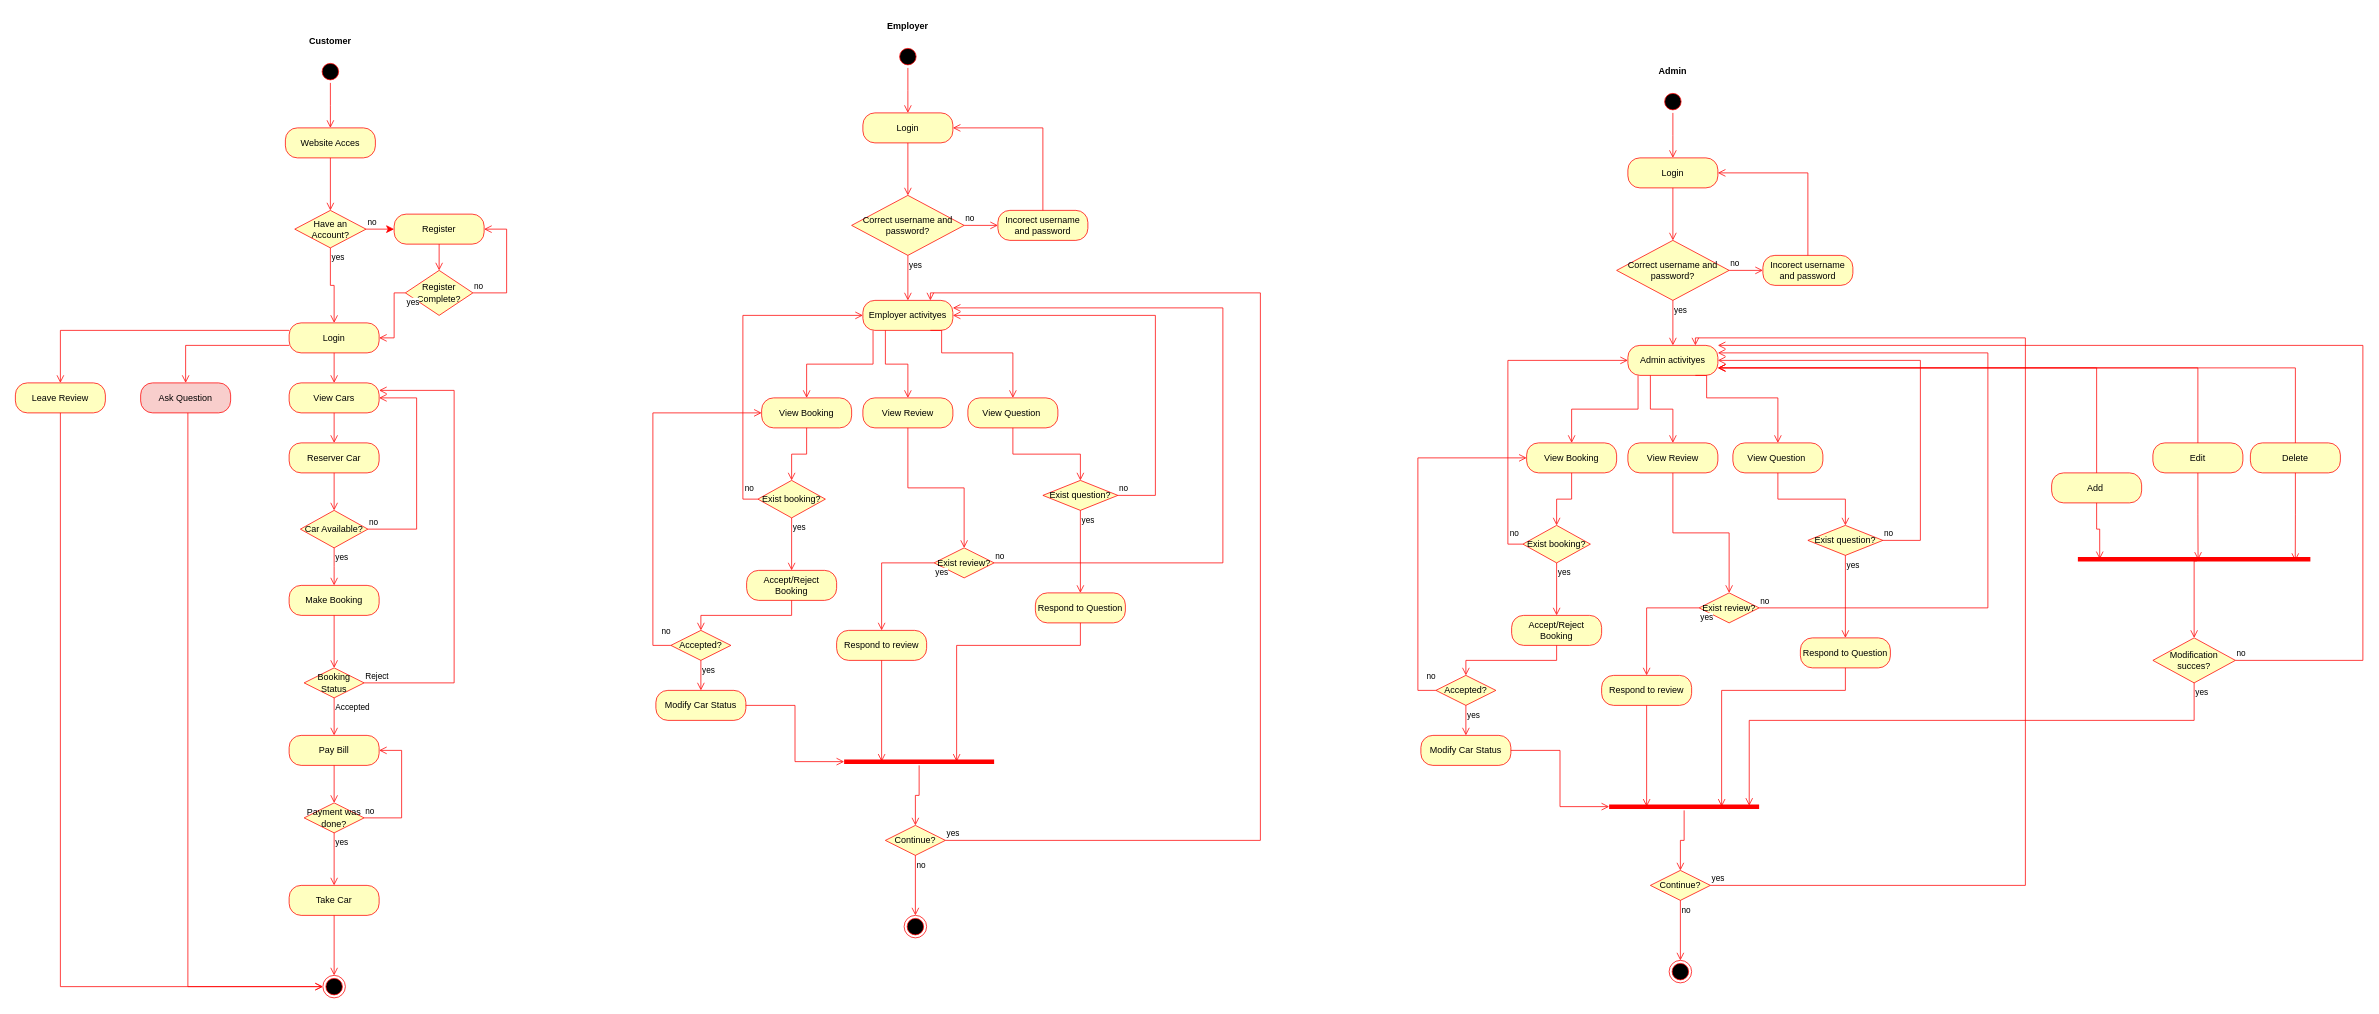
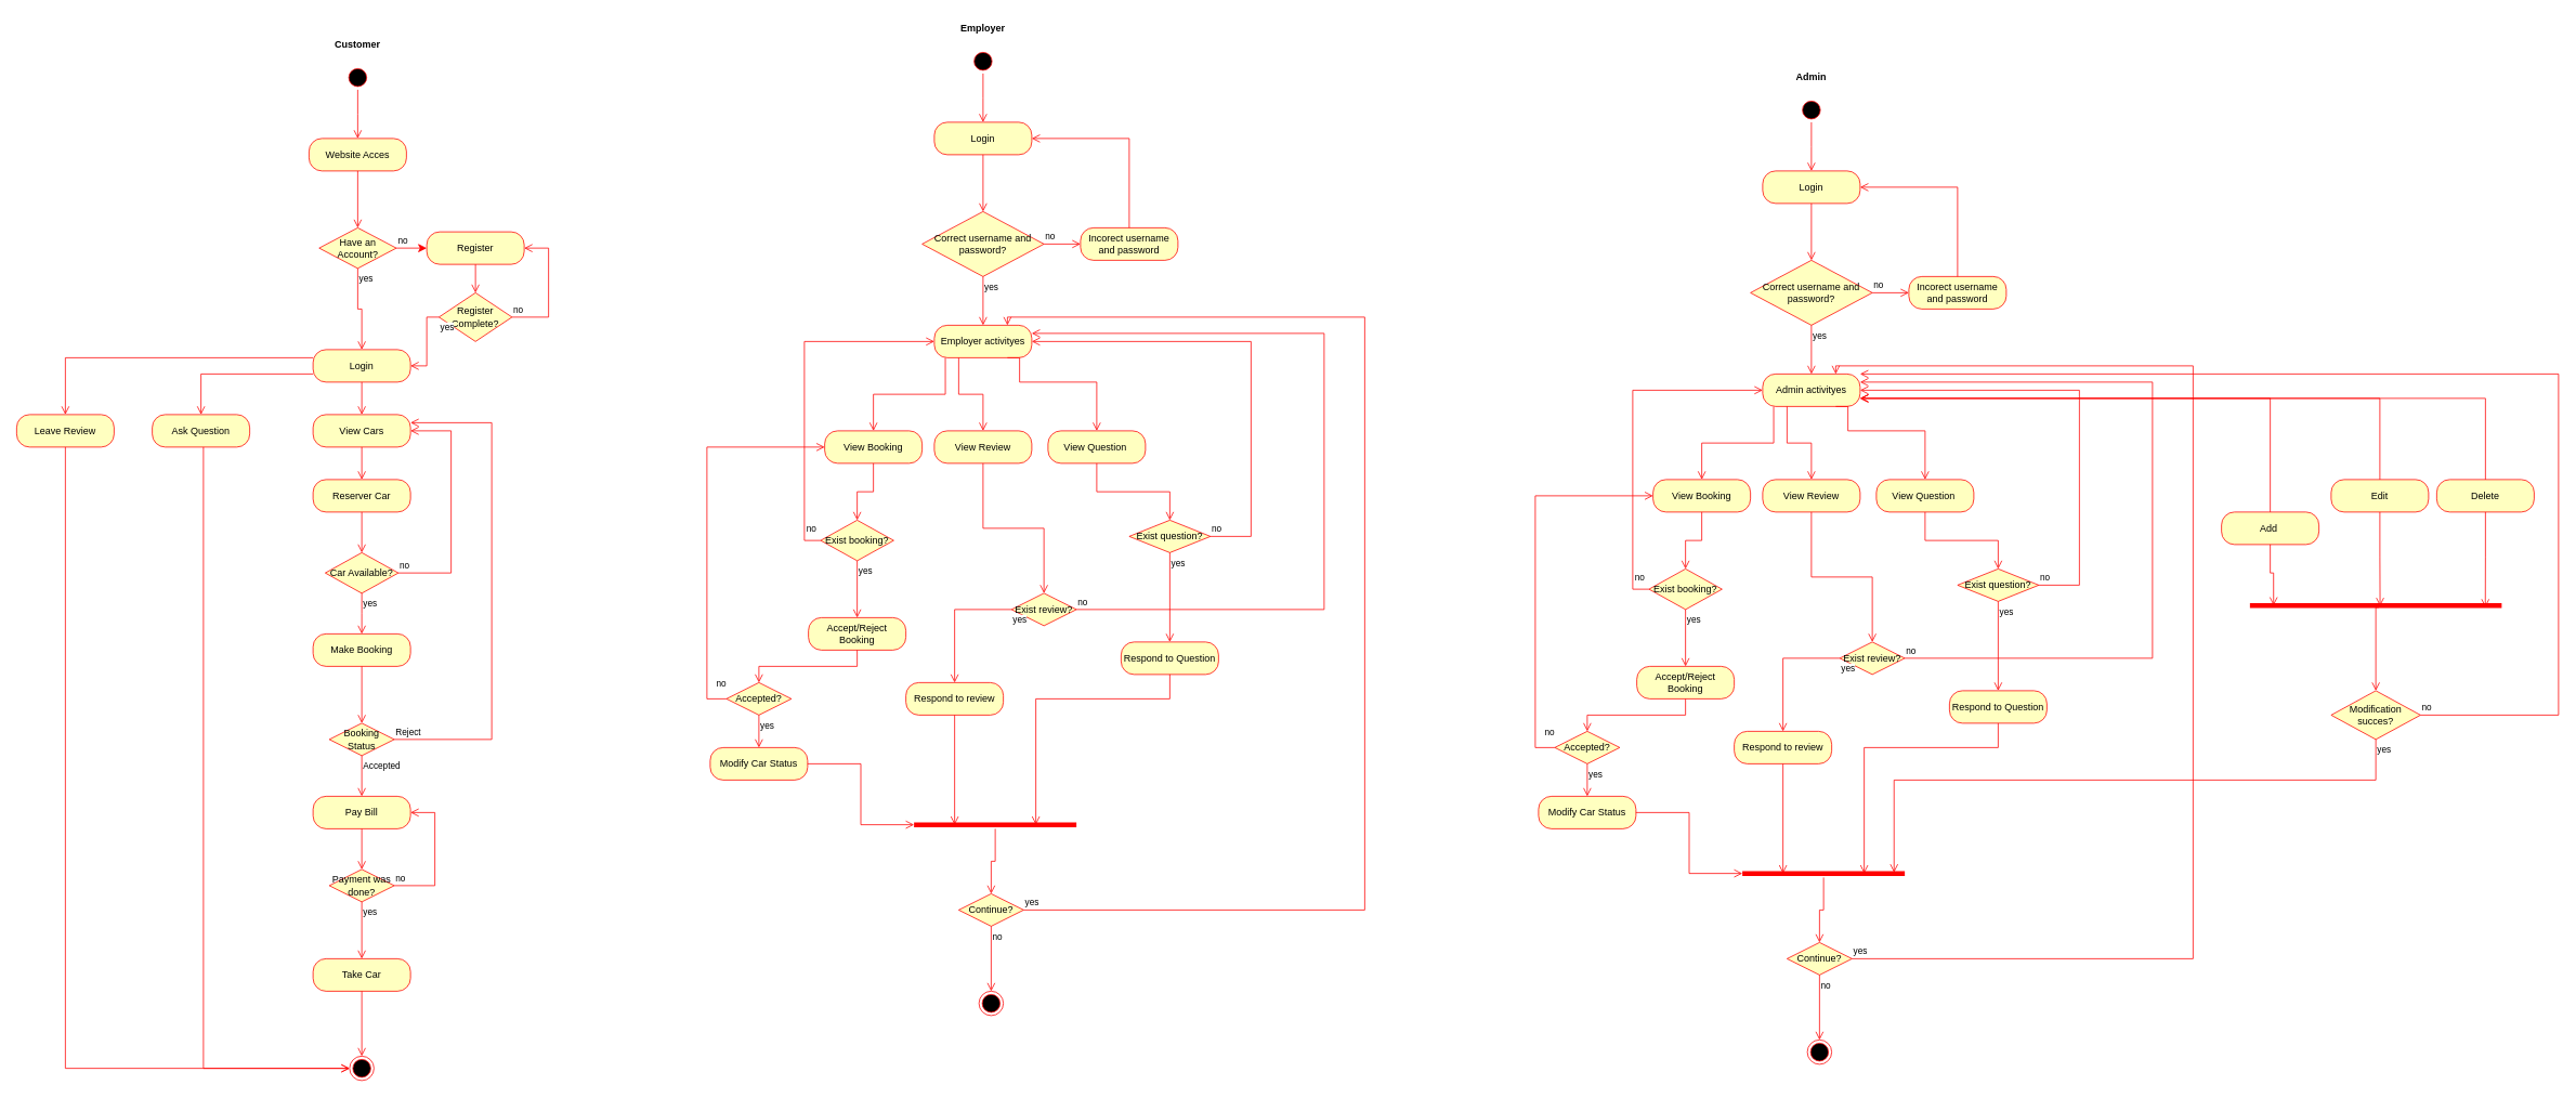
- <mxCell id="143" value="Ask Question" style="rounded=1;whiteSpace=wrap;html=1;arcSize=40;fontColor=#000000;fillColor=#f8cecc;strokeColor=#ff0000;" vertex="1" parent="1"><mxGeometry x="187" y="510" width="120" height="40" as="geometry" /></mxCell>
+ <mxCell id="143" value="Ask Question" style="rounded=1;whiteSpace=wrap;html=1;arcSize=40;fontColor=#000000;fillColor=#ffffc0;strokeColor=#ff0000;" vertex="1" parent="1"><mxGeometry x="187" y="510" width="120" height="40" as="geometry" /></mxCell>
